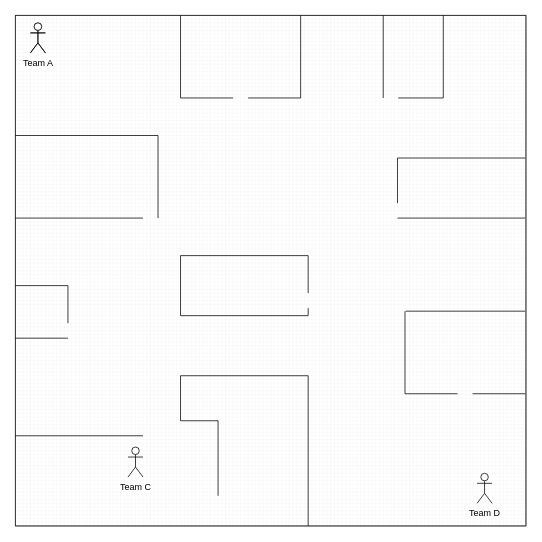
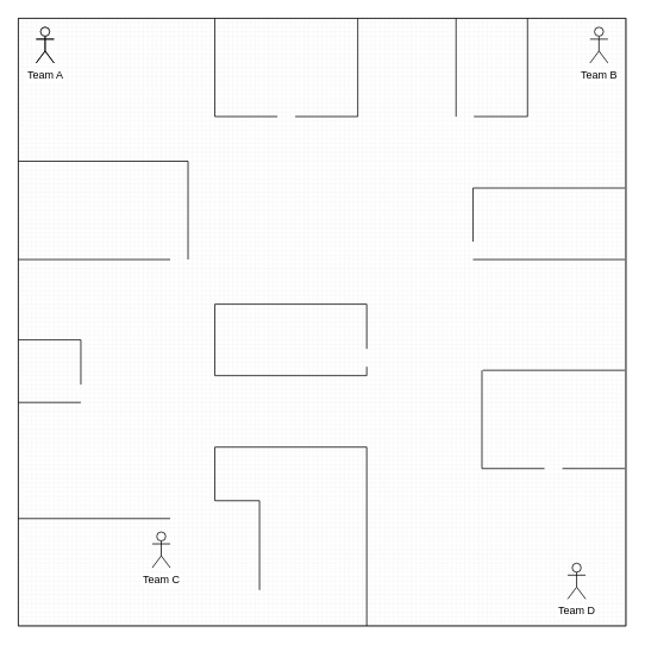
+ <mxCell id="9" value="Team B" style="shape=umlActor;verticalLabelPosition=bottom;labelBackgroundColor=#ffffff;verticalAlign=top;html=1;outlineConnect=0;" parent="1" vertex="1"><mxGeometry x="660" y="30" width="20" height="40" as="geometry" /></mxCell>
